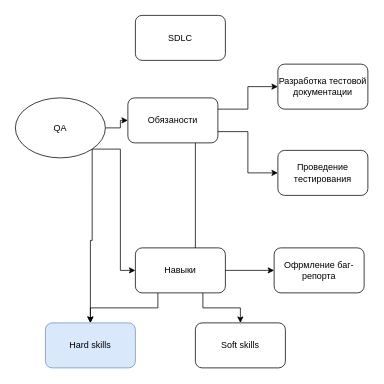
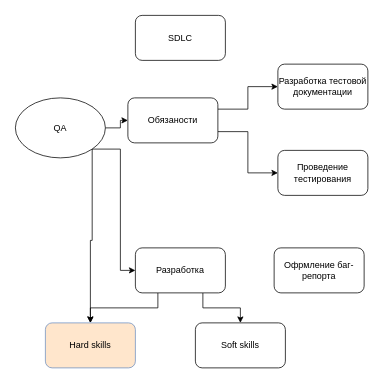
- <mxCell id="8" style="edgeStyle=orthogonalEdgeStyle;rounded=0;orthogonalLoop=1;jettySize=auto;html=1;exitX=0.75;exitY=1;exitDx=0;exitDy=0;entryX=0;entryY=0.5;entryDx=0;entryDy=0;" edge="1" parent="1" source="10" target="13"><mxGeometry relative="1" as="geometry" /></mxCell>
- <mxCell id="16" value="Навыки" style="rounded=1;whiteSpace=wrap;html=1;" vertex="1" parent="1"><mxGeometry x="180" y="330" width="120" height="60" as="geometry" /></mxCell>
+ <mxCell id="16" value="Разработка" style="rounded=1;whiteSpace=wrap;html=1;" vertex="1" parent="1"><mxGeometry x="180" y="330" width="120" height="60" as="geometry" /></mxCell>
- <mxCell id="17" value="Hard skills" style="rounded=1;whiteSpace=wrap;html=1;fillColor=#dae8fc;strokeColor=#6c8ebf;" vertex="1" parent="1"><mxGeometry x="60" y="430" width="120" height="60" as="geometry" /></mxCell>
+ <mxCell id="17" value="Hard skills" style="rounded=1;whiteSpace=wrap;html=1;fillColor=#ffe6cc;strokeColor=#6c8ebf;" vertex="1" parent="1"><mxGeometry x="60" y="430" width="120" height="60" as="geometry" /></mxCell>
